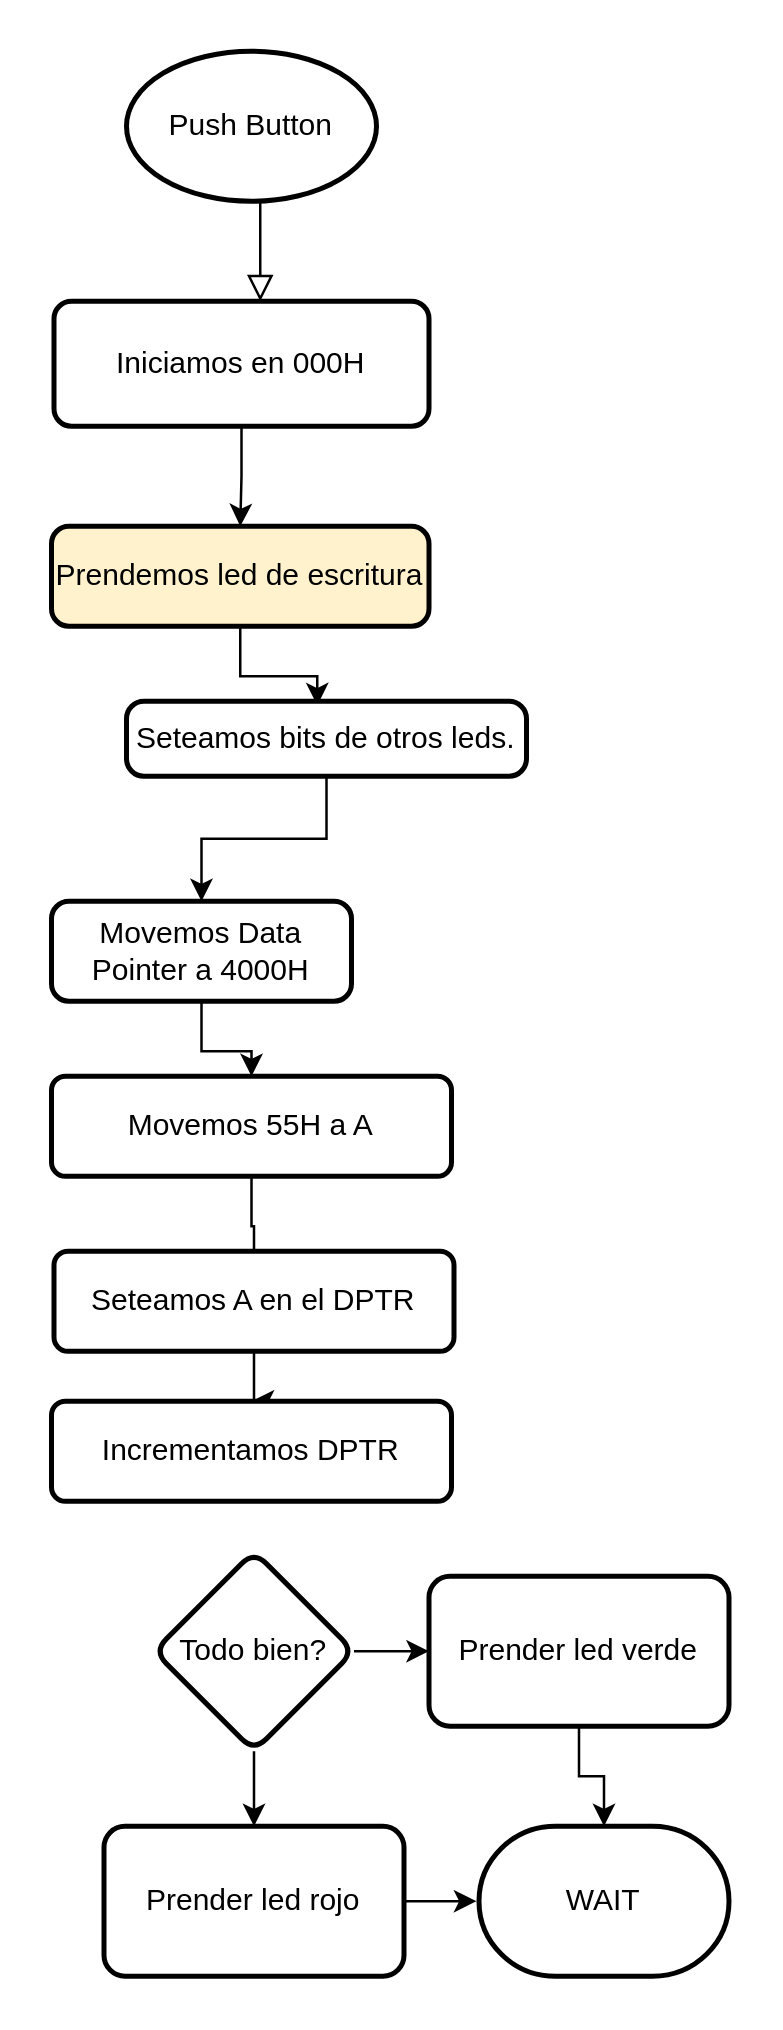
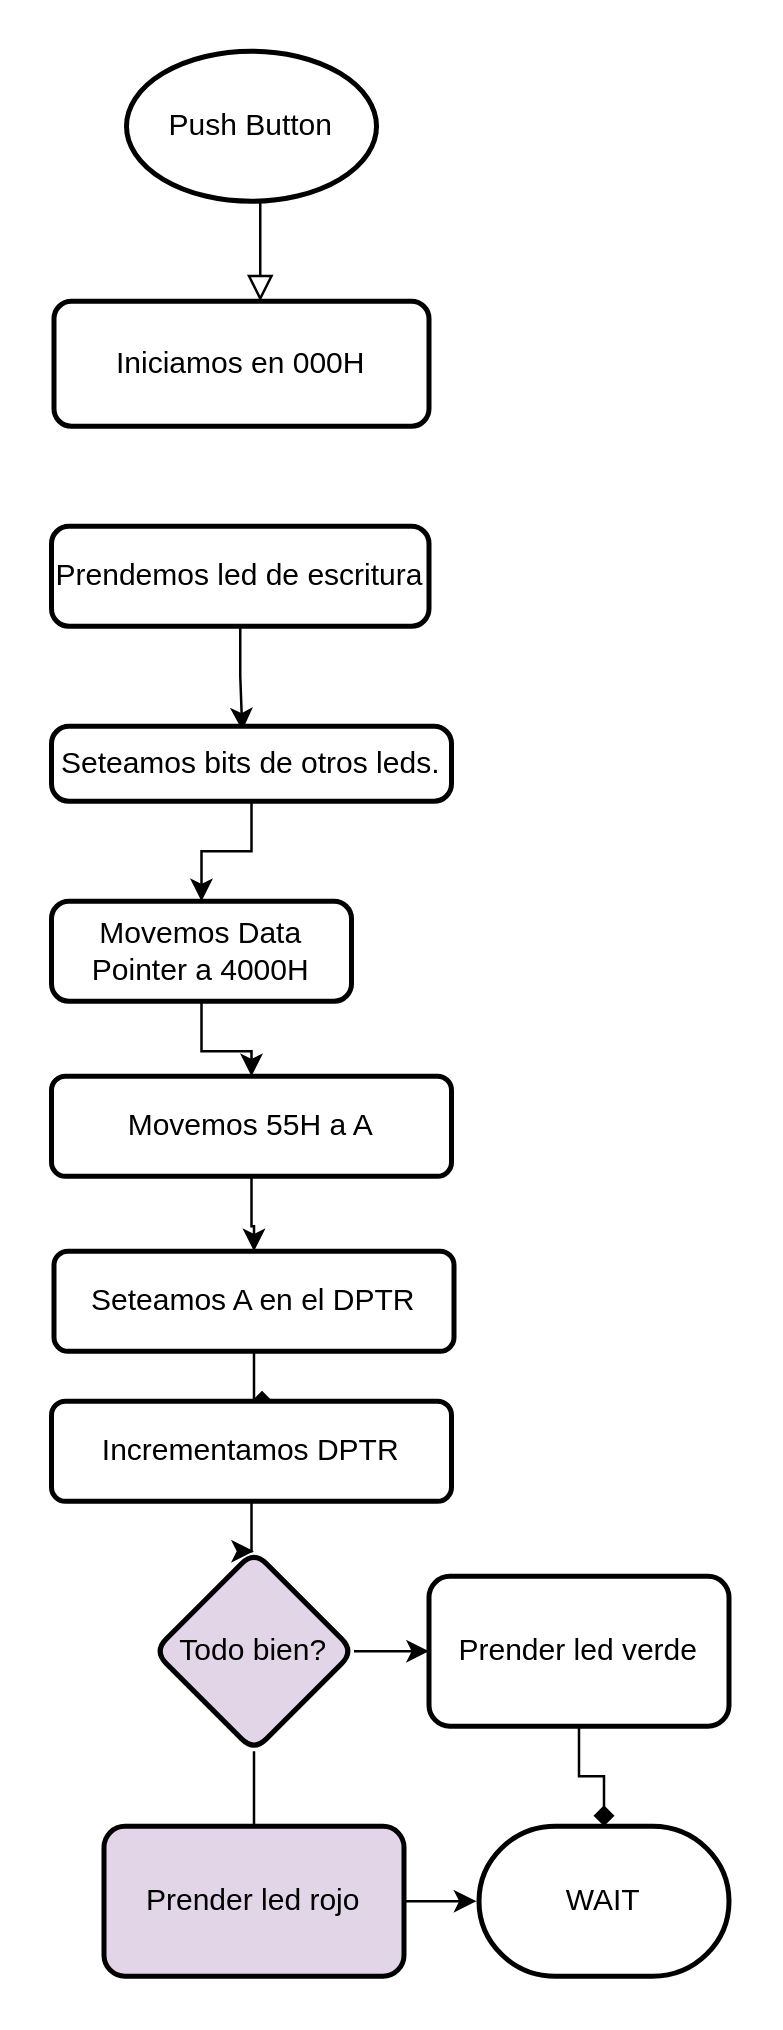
- <mxCell id="4" style="edgeStyle=orthogonalEdgeStyle;rounded=0;orthogonalLoop=1;jettySize=auto;html=1;entryX=0.5;entryY=0;entryDx=0;entryDy=0;" edge="1" parent="1" source="5" target="7"><mxGeometry relative="1" as="geometry"><mxPoint x="104" y="210" as="targetPoint" /></mxGeometry></mxCell>
- <mxCell id="7" value="Prendemos led de escritura" style="rounded=1;whiteSpace=wrap;html=1;absoluteArcSize=1;arcSize=14;strokeWidth=2;fillColor=#fff2cc;" vertex="1" parent="1"><mxGeometry x="20" y="210" width="151" height="40" as="geometry" /></mxCell>
+ <mxCell id="7" value="Prendemos led de escritura" style="rounded=1;whiteSpace=wrap;html=1;absoluteArcSize=1;arcSize=14;strokeWidth=2;" vertex="1" parent="1"><mxGeometry x="20" y="210" width="151" height="40" as="geometry" /></mxCell>
- <mxCell id="9" value="Seteamos bits de otros leds." style="rounded=1;whiteSpace=wrap;html=1;absoluteArcSize=1;arcSize=14;strokeWidth=2;" vertex="1" parent="1"><mxGeometry x="50" y="280" width="160" height="30" as="geometry" /></mxCell>
+ <mxCell id="9" value="Seteamos bits de otros leds." style="rounded=1;whiteSpace=wrap;html=1;absoluteArcSize=1;arcSize=14;strokeWidth=2;" vertex="1" parent="1"><mxGeometry x="20" y="290" width="160" height="30" as="geometry" /></mxCell>
- <mxCell id="12" value="" style="edgeStyle=orthogonalEdgeStyle;rounded=0;orthogonalLoop=1;jettySize=auto;html=1;endArrow=none;" edge="1" parent="1" source="13" target="15"><mxGeometry relative="1" as="geometry" /></mxCell>
+ <mxCell id="12" value="" style="edgeStyle=orthogonalEdgeStyle;rounded=0;orthogonalLoop=1;jettySize=auto;html=1;" edge="1" parent="1" source="13" target="15"><mxGeometry relative="1" as="geometry" /></mxCell>
- <mxCell id="14" value="" style="edgeStyle=orthogonalEdgeStyle;rounded=0;orthogonalLoop=1;jettySize=auto;html=1;" edge="1" parent="1" source="15" target="17"><mxGeometry relative="1" as="geometry" /></mxCell>
+ <mxCell id="14" value="" style="edgeStyle=orthogonalEdgeStyle;rounded=0;orthogonalLoop=1;jettySize=auto;html=1;endArrow=diamond;" edge="1" parent="1" source="15" target="17"><mxGeometry relative="1" as="geometry" /></mxCell>
+ <mxCell id="16" value="" style="edgeStyle=orthogonalEdgeStyle;rounded=0;orthogonalLoop=1;jettySize=auto;html=1;" edge="1" parent="1" source="17" target="20"><mxGeometry relative="1" as="geometry" /></mxCell>
- <mxCell id="20" value="Todo bien?" style="rhombus;whiteSpace=wrap;html=1;rounded=1;arcSize=14;strokeWidth=2;" vertex="1" parent="1"><mxGeometry x="61" y="620" width="80" height="80" as="geometry" /></mxCell>
+ <mxCell id="20" value="Todo bien?" style="rhombus;whiteSpace=wrap;html=1;rounded=1;arcSize=14;strokeWidth=2;fillColor=#e1d5e7;" vertex="1" parent="1"><mxGeometry x="61" y="620" width="80" height="80" as="geometry" /></mxCell>
- <mxCell id="21" style="edgeStyle=orthogonalEdgeStyle;rounded=0;orthogonalLoop=1;jettySize=auto;html=1;" edge="1" parent="1" source="22" target="25"><mxGeometry relative="1" as="geometry" /></mxCell>
+ <mxCell id="21" style="edgeStyle=orthogonalEdgeStyle;rounded=0;orthogonalLoop=1;jettySize=auto;html=1;endArrow=diamond;" edge="1" parent="1" source="22" target="25"><mxGeometry relative="1" as="geometry" /></mxCell>
- <mxCell id="19" value="" style="edgeStyle=orthogonalEdgeStyle;rounded=0;orthogonalLoop=1;jettySize=auto;html=1;" edge="1" parent="1" source="20" target="24"><mxGeometry relative="1" as="geometry" /></mxCell>
+ <mxCell id="19" value="" style="edgeStyle=orthogonalEdgeStyle;rounded=0;orthogonalLoop=1;jettySize=auto;html=1;endArrow=none;" edge="1" parent="1" source="20" target="24"><mxGeometry relative="1" as="geometry" /></mxCell>
- <mxCell id="24" value="Prender led rojo" style="whiteSpace=wrap;html=1;rounded=1;arcSize=14;strokeWidth=2;" vertex="1" parent="1"><mxGeometry x="41" y="730" width="120" height="60" as="geometry" /></mxCell>
+ <mxCell id="24" value="Prender led rojo" style="whiteSpace=wrap;html=1;rounded=1;arcSize=14;strokeWidth=2;fillColor=#e1d5e7;" vertex="1" parent="1"><mxGeometry x="41" y="730" width="120" height="60" as="geometry" /></mxCell>
